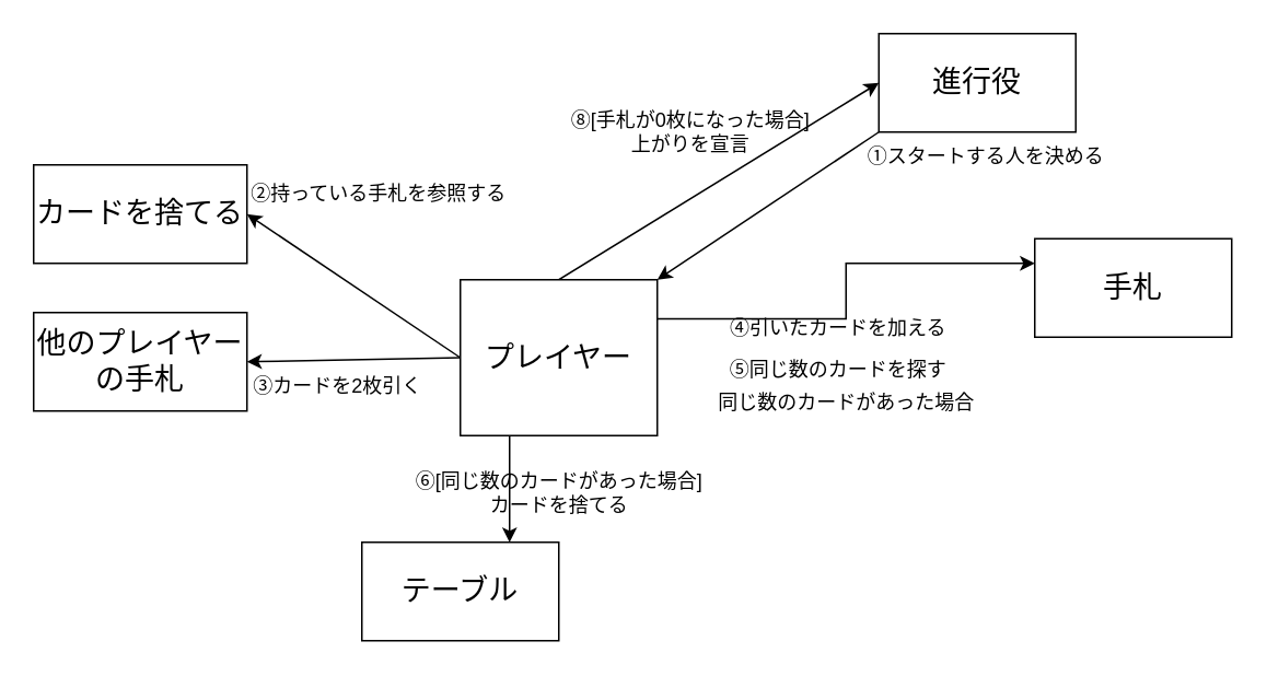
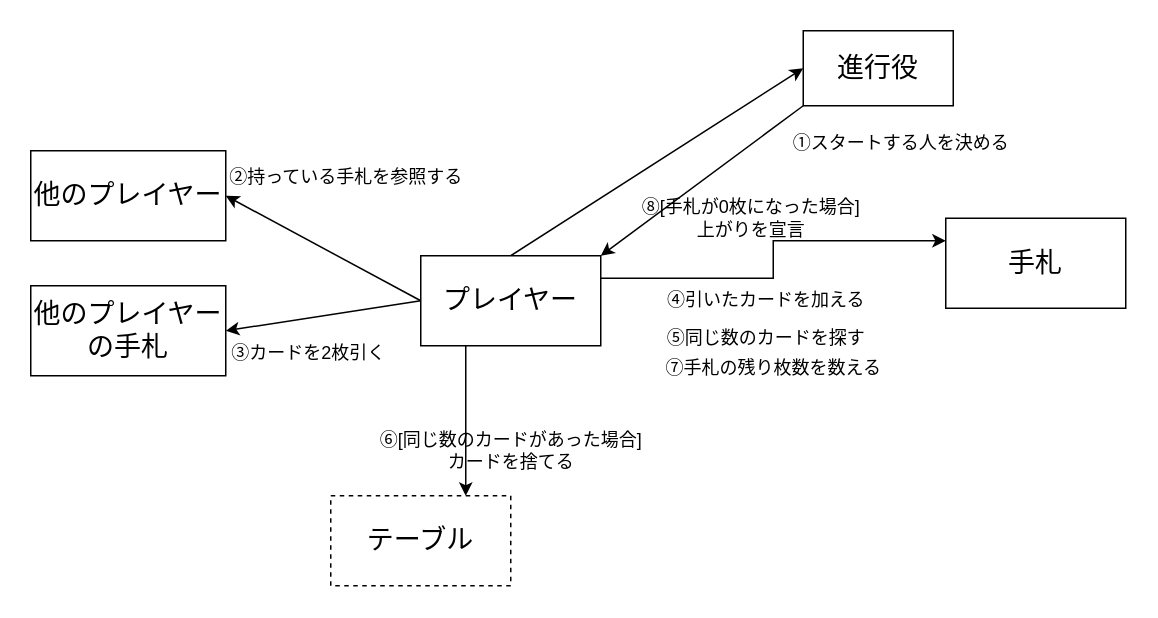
- <mxCell id="7" value="&lt;font style=&quot;font-size: 18px;&quot;&gt;進行役&lt;/font&gt;" style="rounded=0;whiteSpace=wrap;html=1;" parent="1" vertex="1"><mxGeometry x="535" y="20" width="120" height="60" as="geometry" /></mxCell>
+ <mxCell id="7" value="&lt;font style=&quot;font-size: 18px;&quot;&gt;進行役&lt;/font&gt;" style="rounded=0;whiteSpace=wrap;html=1;" parent="1" vertex="1"><mxGeometry x="535" y="20" width="100" height="50" as="geometry" /></mxCell>
- <mxCell id="18" value="⑧[手札が0枚になった場合]&lt;div&gt;上がりを宣言&lt;/div&gt;" style="text;html=1;align=center;verticalAlign=middle;resizable=0;points=[];autosize=1;strokeColor=none;fillColor=none;" parent="1" vertex="1"><mxGeometry x="335" y="60" width="170" height="40" as="geometry" /></mxCell>
+ <mxCell id="18" value="⑧[手札が0枚になった場合]&lt;div&gt;上がりを宣言&lt;/div&gt;" style="text;html=1;align=center;verticalAlign=middle;resizable=0;points=[];autosize=1;strokeColor=none;fillColor=none;" parent="1" vertex="1"><mxGeometry x="415" y="125" width="170" height="40" as="geometry" /></mxCell>
- <mxCell id="19" value="&lt;font style=&quot;font-size: 18px;&quot;&gt;カードを捨てる&lt;/font&gt;" style="rounded=0;whiteSpace=wrap;html=1;" parent="1" vertex="1"><mxGeometry x="20" y="100" width="130" height="60" as="geometry" /></mxCell>
+ <mxCell id="19" value="&lt;font style=&quot;font-size: 18px;&quot;&gt;他のプレイヤー&lt;/font&gt;" style="rounded=0;whiteSpace=wrap;html=1;" parent="1" vertex="1"><mxGeometry x="20" y="100" width="130" height="60" as="geometry" /></mxCell>
- <mxCell id="5" value="&lt;font style=&quot;font-size: 18px;&quot;&gt;プレイヤー&lt;/font&gt;" style="rounded=0;whiteSpace=wrap;html=1;" parent="1" vertex="1"><mxGeometry x="280" y="170" width="120" height="95" as="geometry" /></mxCell>
+ <mxCell id="5" value="&lt;font style=&quot;font-size: 18px;&quot;&gt;プレイヤー&lt;/font&gt;" style="rounded=0;whiteSpace=wrap;html=1;" parent="1" vertex="1"><mxGeometry x="280" y="170" width="120" height="60" as="geometry" /></mxCell>
- <mxCell id="21" value="同じ数のカードがあった場合" style="text;html=1;align=center;verticalAlign=middle;resizable=0;points=[];autosize=1;strokeColor=none;fillColor=none;" parent="1" vertex="1"><mxGeometry x="430" y="230" width="170" height="30" as="geometry" /></mxCell>
+ <mxCell id="21" value="⑦手札の残り枚数を数える" style="text;html=1;align=center;verticalAlign=middle;resizable=0;points=[];autosize=1;strokeColor=none;fillColor=none;" parent="1" vertex="1"><mxGeometry x="430" y="230" width="170" height="30" as="geometry" /></mxCell>
- <mxCell id="6" value="&lt;font style=&quot;font-size: 18px;&quot;&gt;テーブル&lt;/font&gt;" style="rounded=0;whiteSpace=wrap;html=1;" parent="1" vertex="1"><mxGeometry x="220" y="330" width="120" height="60" as="geometry" /></mxCell>
+ <mxCell id="6" value="&lt;font style=&quot;font-size: 18px;&quot;&gt;テーブル&lt;/font&gt;" style="rounded=0;whiteSpace=wrap;html=1;dashed=1;" parent="1" vertex="1"><mxGeometry x="220" y="330" width="120" height="60" as="geometry" /></mxCell>
